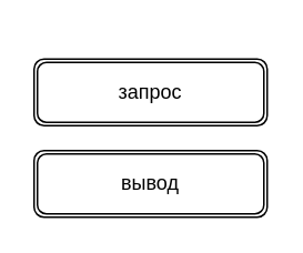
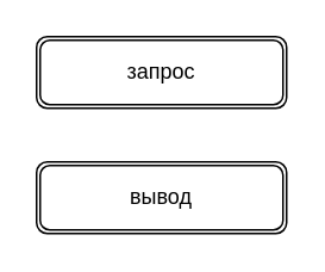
- <mxCell id="2" value="запрос" style="shape=ext;double=1;rounded=1;whiteSpace=wrap;html=1;" vertex="1" parent="1"><mxGeometry x="20" y="35" width="140" height="40" as="geometry" /></mxCell>
+ <mxCell id="2" value="запрос" style="shape=ext;double=1;rounded=1;whiteSpace=wrap;html=1;" vertex="1" parent="1"><mxGeometry x="20" y="20" width="140" height="40" as="geometry" /></mxCell>
